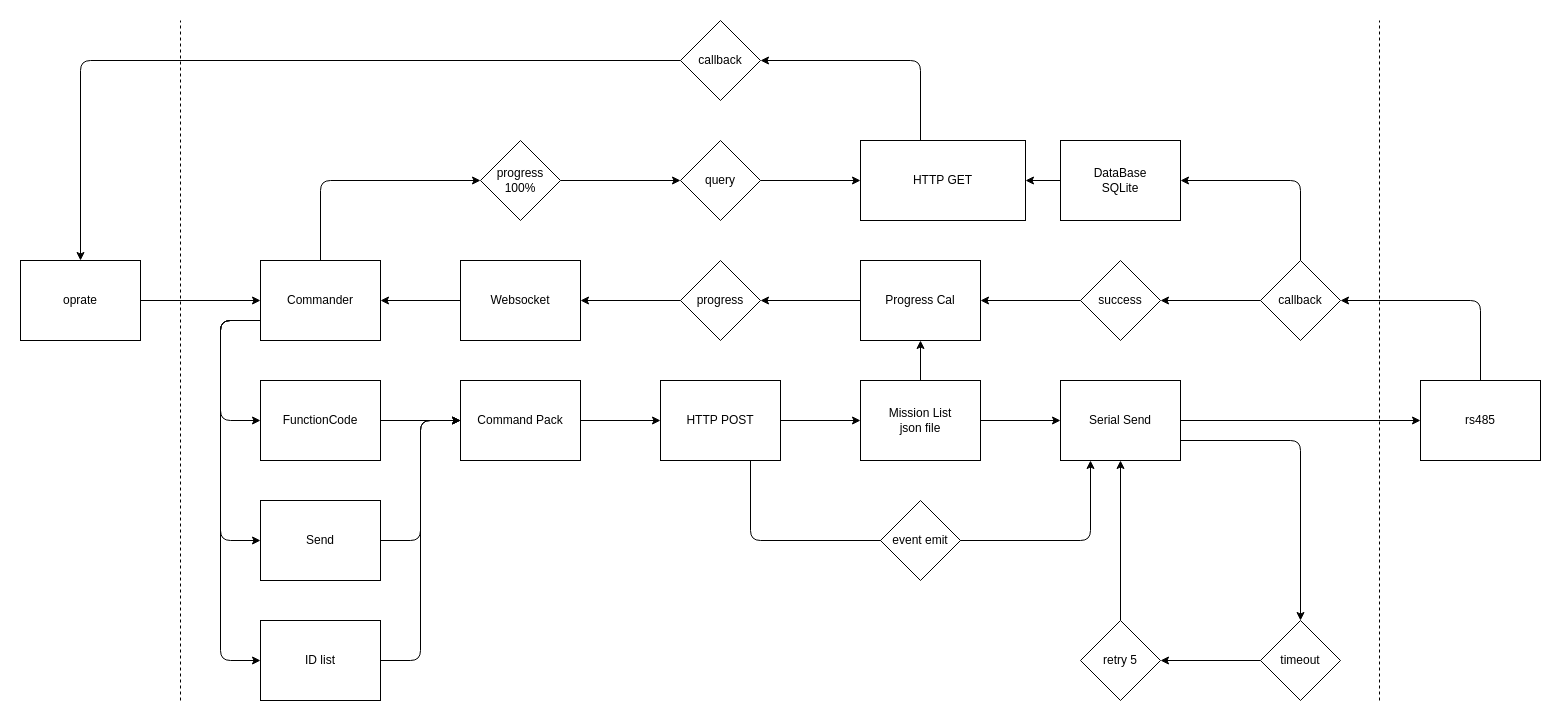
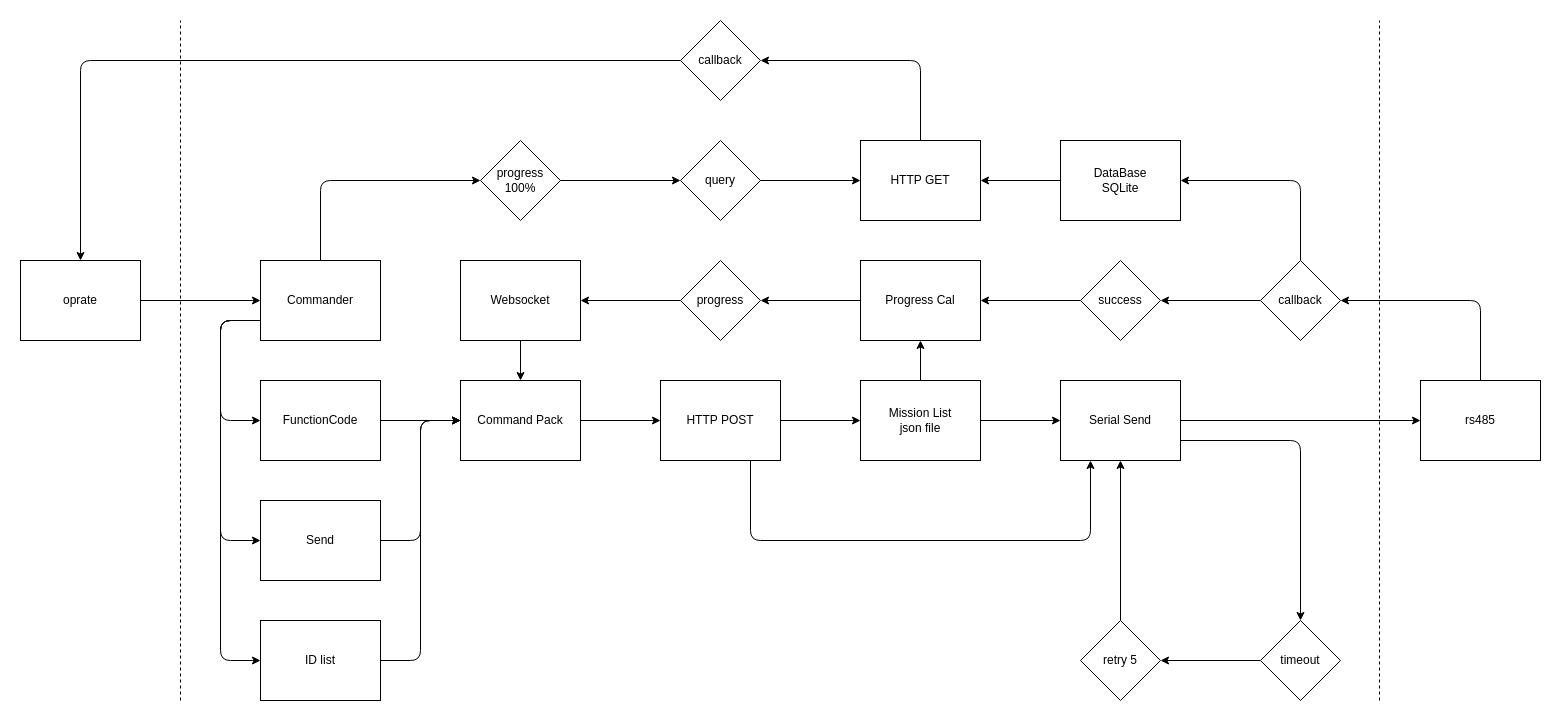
- <mxCell id="54" value="HTTP GET" style="rounded=0;whiteSpace=wrap;html=1;" vertex="1" parent="1"><mxGeometry x="860" y="140" width="165" height="80" as="geometry" /></mxCell>
+ <mxCell id="54" value="HTTP GET" style="rounded=0;whiteSpace=wrap;html=1;" vertex="1" parent="1"><mxGeometry x="860" y="140" width="120" height="80" as="geometry" /></mxCell>
- <mxCell id="30" style="edgeStyle=orthogonalEdgeStyle;html=1;" edge="1" parent="1" source="31" target="38"><mxGeometry relative="1" as="geometry" /></mxCell>
+ <mxCell id="30" style="edgeStyle=orthogonalEdgeStyle;html=1;" edge="1" parent="1" source="31" target="9"><mxGeometry relative="1" as="geometry" /></mxCell>
- <mxCell id="55" value="event emit" style="rhombus;whiteSpace=wrap;html=1;" vertex="1" parent="1"><mxGeometry x="880" y="500" width="80" height="80" as="geometry" /></mxCell>
